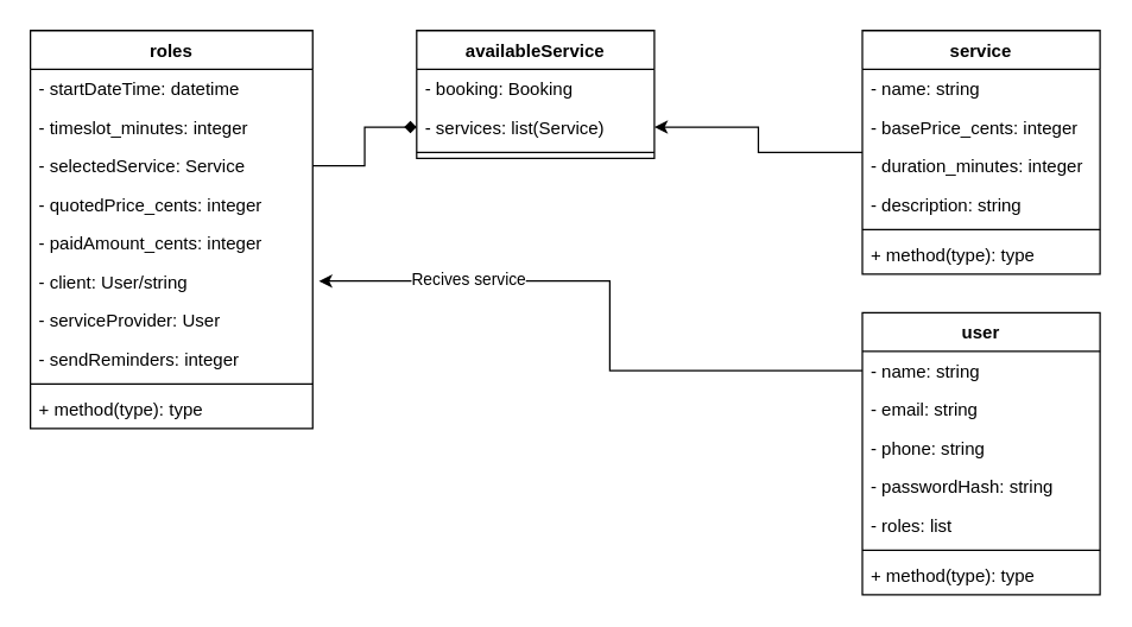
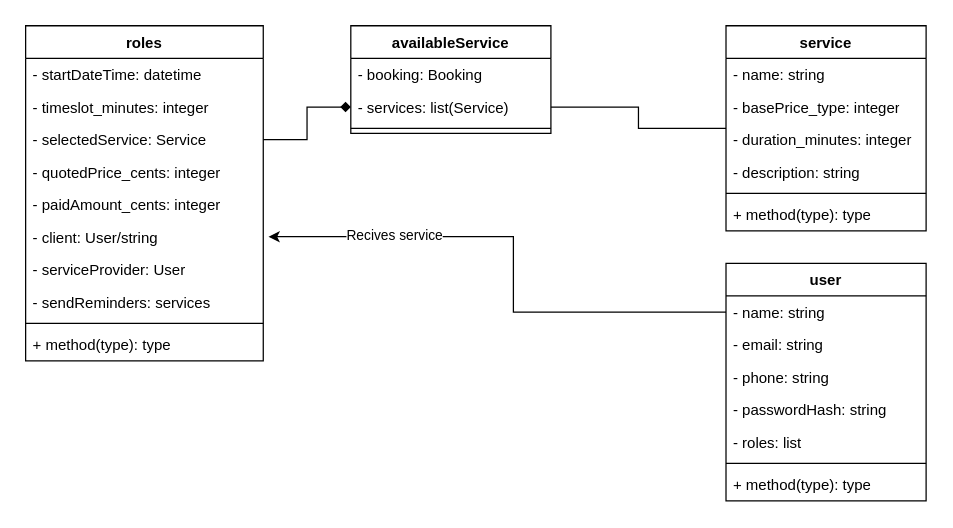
- <mxCell id="13" style="edgeStyle=orthogonalEdgeStyle;rounded=0;orthogonalLoop=1;jettySize=auto;html=1;" edge="1" parent="1" source="14" target="31"><mxGeometry relative="1" as="geometry" /></mxCell>
+ <mxCell id="13" style="edgeStyle=orthogonalEdgeStyle;rounded=0;orthogonalLoop=1;jettySize=auto;html=1;endArrow=none;" edge="1" parent="1" source="14" target="31"><mxGeometry relative="1" as="geometry" /></mxCell>
- <mxCell id="16" value="&lt;div&gt;- basePrice_cents: integer&lt;/div&gt;" style="text;strokeColor=none;fillColor=none;align=left;verticalAlign=top;spacingLeft=4;spacingRight=4;overflow=hidden;rotatable=0;points=[[0,0.5],[1,0.5]];portConstraint=eastwest;whiteSpace=wrap;html=1;" vertex="1" parent="14"><mxGeometry y="52" width="160" height="26" as="geometry" /></mxCell>
+ <mxCell id="16" value="&lt;div&gt;- basePrice_type: integer&lt;/div&gt;" style="text;strokeColor=none;fillColor=none;align=left;verticalAlign=top;spacingLeft=4;spacingRight=4;overflow=hidden;rotatable=0;points=[[0,0.5],[1,0.5]];portConstraint=eastwest;whiteSpace=wrap;html=1;" vertex="1" parent="14"><mxGeometry y="52" width="160" height="26" as="geometry" /></mxCell>
- <mxCell id="10" value="- sendReminders: integer" style="text;strokeColor=none;fillColor=none;align=left;verticalAlign=top;spacingLeft=4;spacingRight=4;overflow=hidden;rotatable=0;points=[[0,0.5],[1,0.5]];portConstraint=eastwest;whiteSpace=wrap;html=1;" vertex="1" parent="2"><mxGeometry y="208" width="190" height="26" as="geometry" /></mxCell>
+ <mxCell id="10" value="- sendReminders: services" style="text;strokeColor=none;fillColor=none;align=left;verticalAlign=top;spacingLeft=4;spacingRight=4;overflow=hidden;rotatable=0;points=[[0,0.5],[1,0.5]];portConstraint=eastwest;whiteSpace=wrap;html=1;" vertex="1" parent="2"><mxGeometry y="208" width="190" height="26" as="geometry" /></mxCell>
